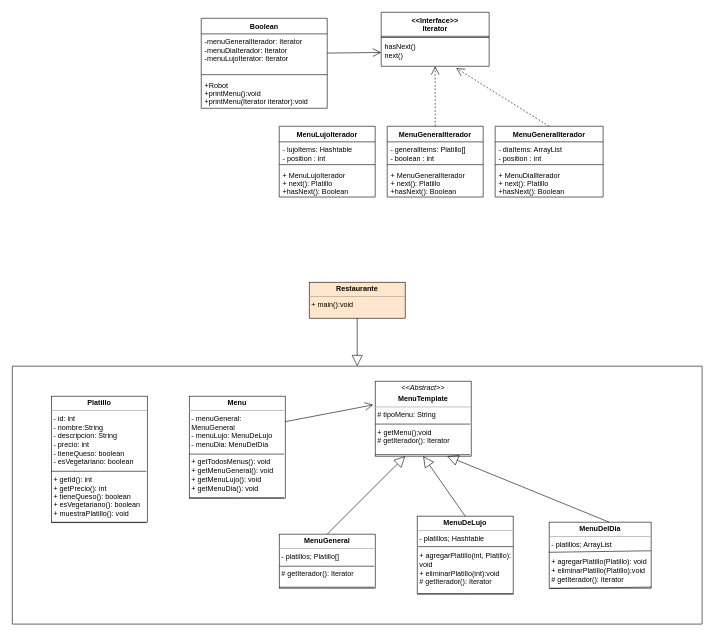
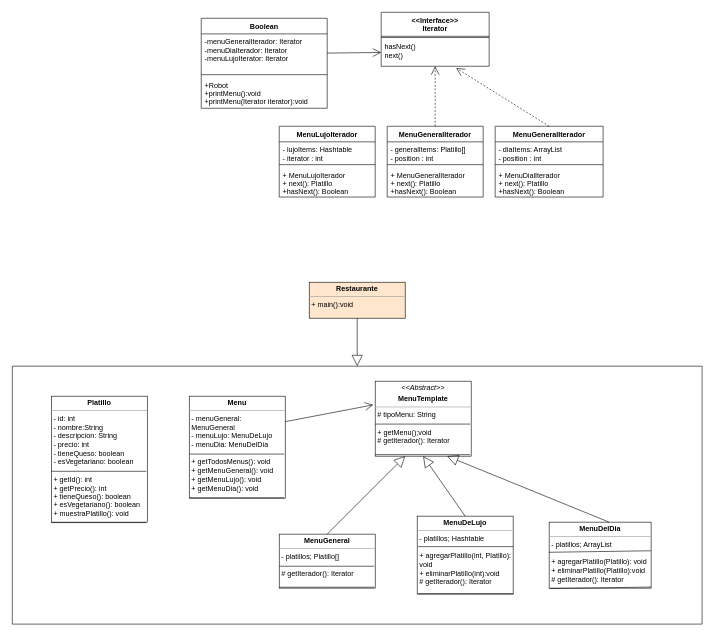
- <mxCell id="26" value="- lujoItems: Hashtable&#10;- position : int" style="text;strokeColor=none;fillColor=none;align=left;verticalAlign=top;spacingLeft=4;spacingRight=4;overflow=hidden;rotatable=0;points=[[0,0.5],[1,0.5]];portConstraint=eastwest;" parent="25" vertex="1"><mxGeometry y="26" width="160" height="34" as="geometry" /></mxCell>
+ <mxCell id="26" value="- lujoItems: Hashtable&#10;- iterator : int" style="text;strokeColor=none;fillColor=none;align=left;verticalAlign=top;spacingLeft=4;spacingRight=4;overflow=hidden;rotatable=0;points=[[0,0.5],[1,0.5]];portConstraint=eastwest;" parent="25" vertex="1"><mxGeometry y="26" width="160" height="34" as="geometry" /></mxCell>
- <mxCell id="30" value="- generalItems: Platillo[]&#10;- boolean : int" style="text;strokeColor=none;fillColor=none;align=left;verticalAlign=top;spacingLeft=4;spacingRight=4;overflow=hidden;rotatable=0;points=[[0,0.5],[1,0.5]];portConstraint=eastwest;" vertex="1" parent="29"><mxGeometry y="26" width="160" height="34" as="geometry" /></mxCell>
+ <mxCell id="30" value="- generalItems: Platillo[]&#10;- position : int" style="text;strokeColor=none;fillColor=none;align=left;verticalAlign=top;spacingLeft=4;spacingRight=4;overflow=hidden;rotatable=0;points=[[0,0.5],[1,0.5]];portConstraint=eastwest;" vertex="1" parent="29"><mxGeometry y="26" width="160" height="34" as="geometry" /></mxCell>
